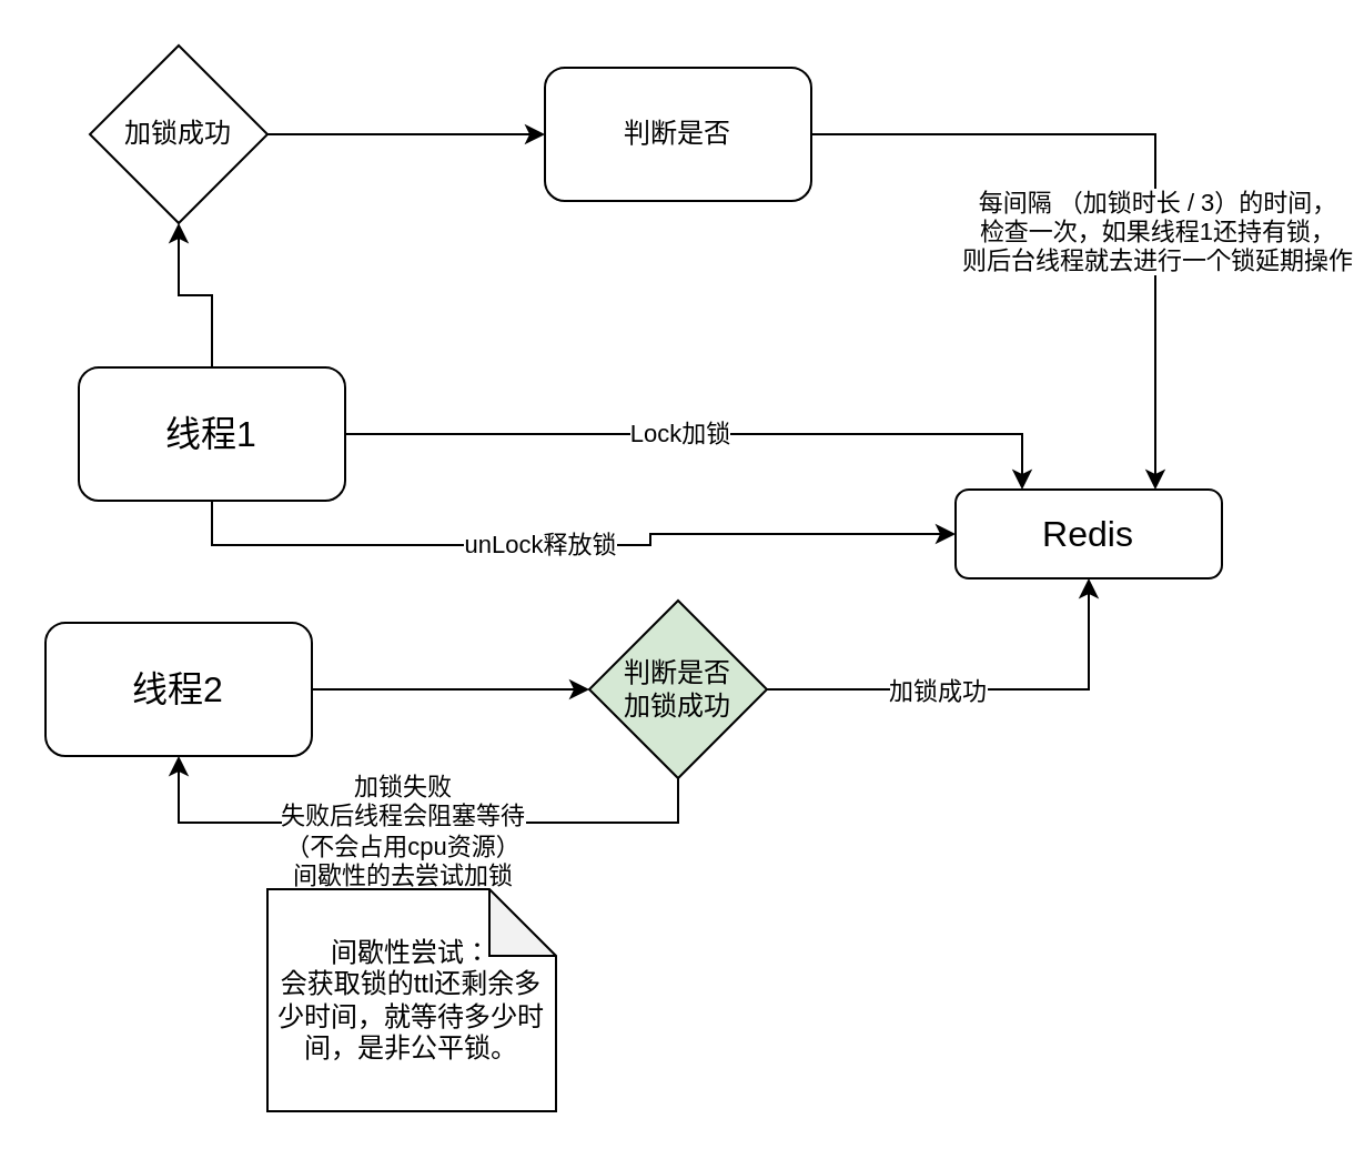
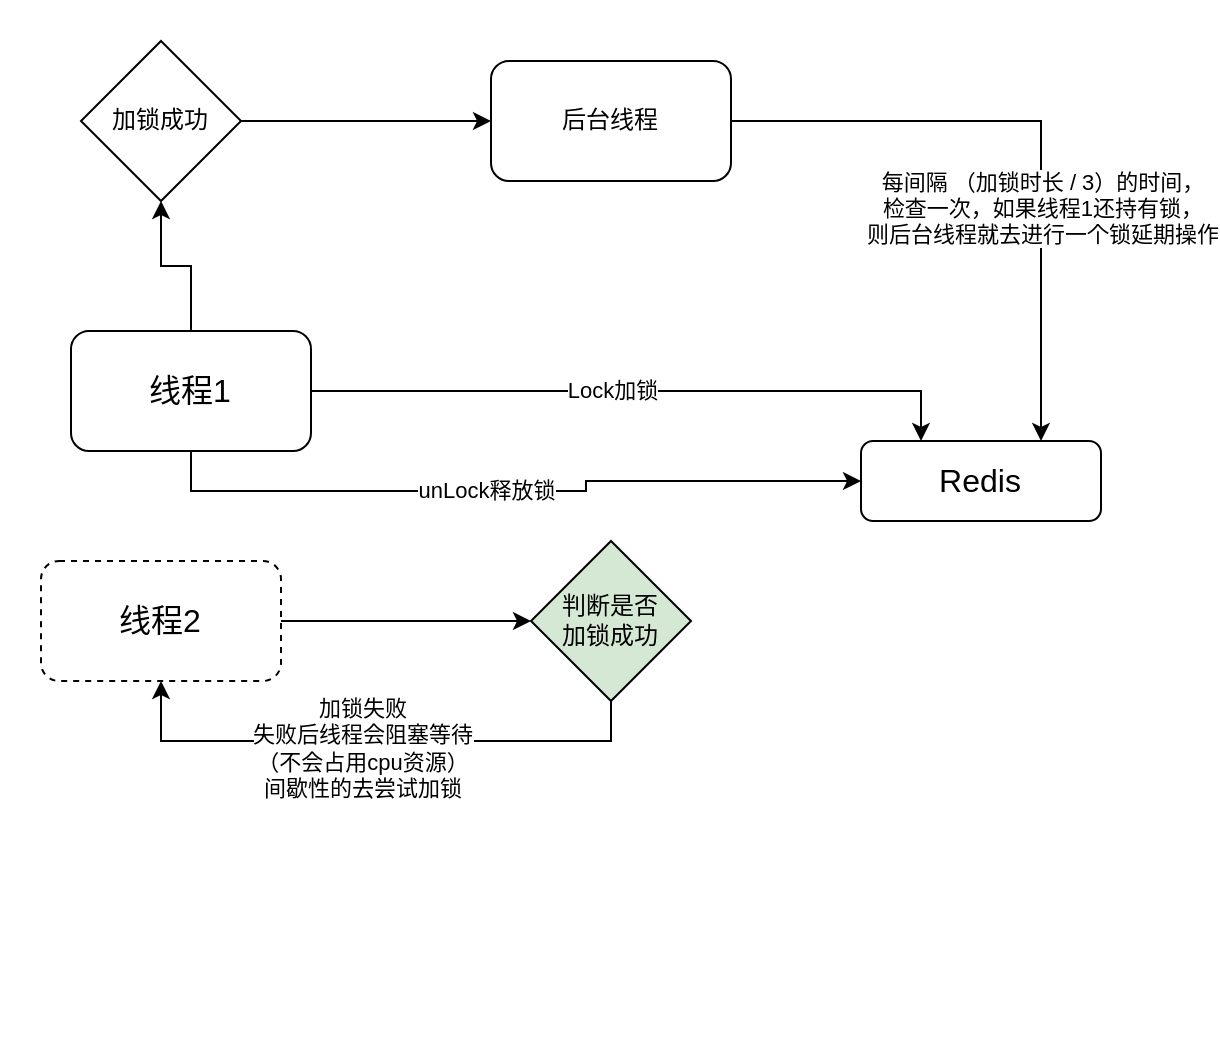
- <mxCell id="15" value="判断是否" style="rounded=1;whiteSpace=wrap;html=1;" vertex="1" parent="1"><mxGeometry x="245" y="30" width="120" height="60" as="geometry" /></mxCell>
+ <mxCell id="15" value="后台线程" style="rounded=1;whiteSpace=wrap;html=1;" vertex="1" parent="1"><mxGeometry x="245" y="30" width="120" height="60" as="geometry" /></mxCell>
- <mxCell id="9" value="&lt;font style=&quot;font-size: 16px;&quot;&gt;线程2&lt;/font&gt;" style="rounded=1;whiteSpace=wrap;html=1;" vertex="1" parent="1"><mxGeometry x="20" y="280" width="120" height="60" as="geometry" /></mxCell>
+ <mxCell id="9" value="&lt;font style=&quot;font-size: 16px;&quot;&gt;线程2&lt;/font&gt;" style="rounded=1;whiteSpace=wrap;html=1;dashed=1;" vertex="1" parent="1"><mxGeometry x="20" y="280" width="120" height="60" as="geometry" /></mxCell>
- <mxCell id="16" style="edgeStyle=orthogonalEdgeStyle;rounded=0;orthogonalLoop=1;jettySize=auto;html=1;exitX=1;exitY=0.5;exitDx=0;exitDy=0;entryX=0.5;entryY=1;entryDx=0;entryDy=0;" edge="1" parent="1" source="20" target="10"><mxGeometry relative="1" as="geometry" /></mxCell>
- <mxCell id="17" value="加锁成功" style="edgeLabel;html=1;align=center;verticalAlign=middle;resizable=0;points=[];" vertex="1" connectable="0" parent="16"><mxGeometry x="-0.223" y="1" relative="1" as="geometry"><mxPoint y="1" as="offset" /></mxGeometry></mxCell>
- <mxCell id="21" value="间歇性尝试：&lt;div&gt;会获取锁的ttl还剩余多少时间，就等待多少时间，是非公平锁。&lt;/div&gt;" style="shape=note;whiteSpace=wrap;html=1;backgroundOutline=1;darkOpacity=0.05;" vertex="1" parent="1"><mxGeometry x="120" y="400" width="130" height="100" as="geometry" /></mxCell>
